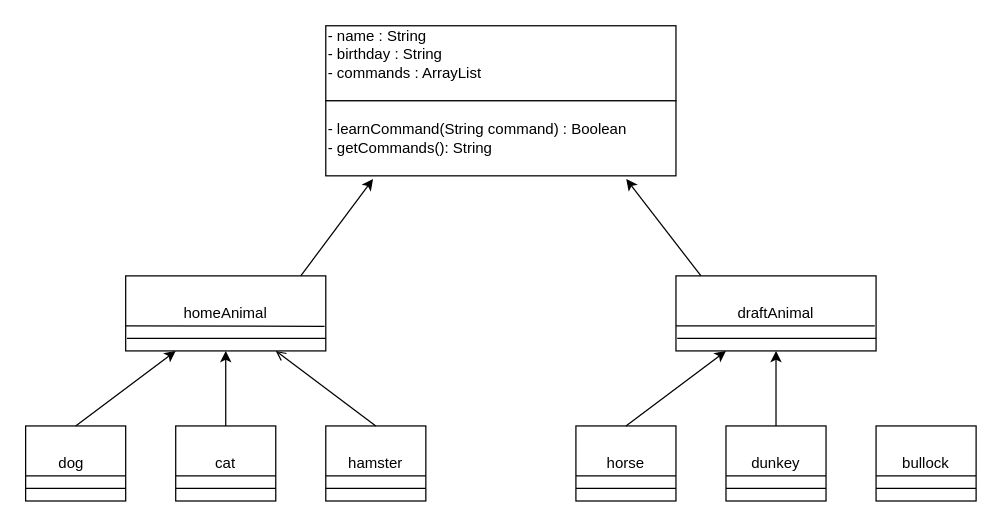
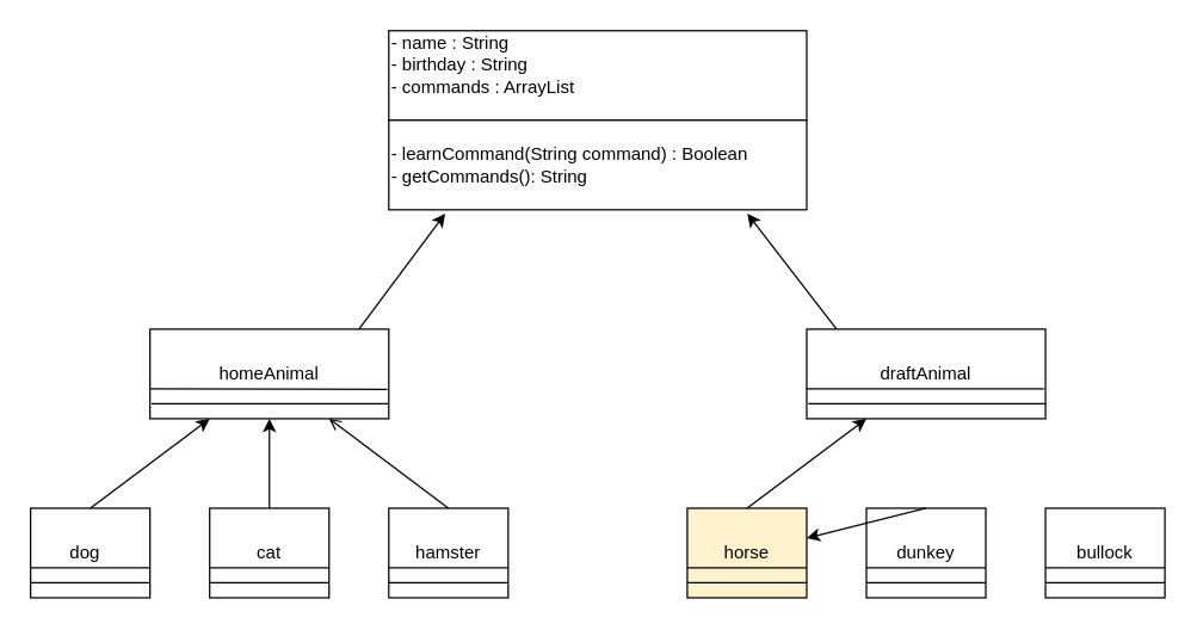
- <mxCell id="19" value="" style="endArrow=classic;html=1;rounded=0;exitX=0.5;exitY=0;exitDx=0;exitDy=0;entryX=0.5;entryY=1;entryDx=0;entryDy=0;" edge="1" parent="1" source="16" target="6"><mxGeometry width="50" height="50" relative="1" as="geometry"><mxPoint x="680" y="370" as="sourcePoint" /><mxPoint x="730" y="320" as="targetPoint" /></mxGeometry></mxCell>
+ <mxCell id="19" value="" style="endArrow=classic;html=1;rounded=0;exitX=0.5;exitY=0;exitDx=0;exitDy=0;" edge="1" parent="1" source="16" target="15"><mxGeometry width="50" height="50" relative="1" as="geometry"><mxPoint x="680" y="370" as="sourcePoint" /><mxPoint x="730" y="320" as="targetPoint" /></mxGeometry></mxCell>
- <mxCell id="15" value="horse" style="rounded=0;whiteSpace=wrap;html=1;align=center;" vertex="1" parent="1"><mxGeometry x="460" y="340" width="80" height="60" as="geometry" /></mxCell>
+ <mxCell id="15" value="horse" style="rounded=0;whiteSpace=wrap;html=1;align=center;fillColor=#fff2cc;" vertex="1" parent="1"><mxGeometry x="460" y="340" width="80" height="60" as="geometry" /></mxCell>
